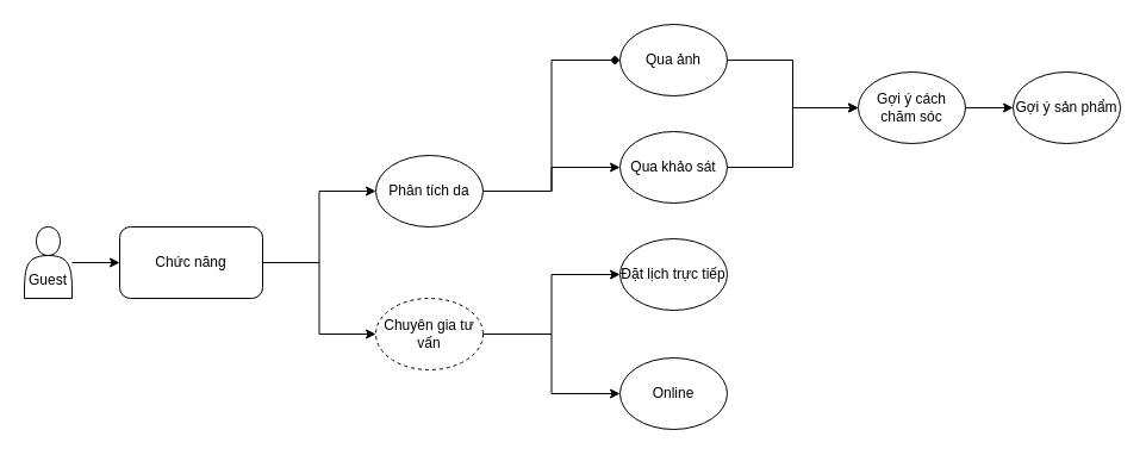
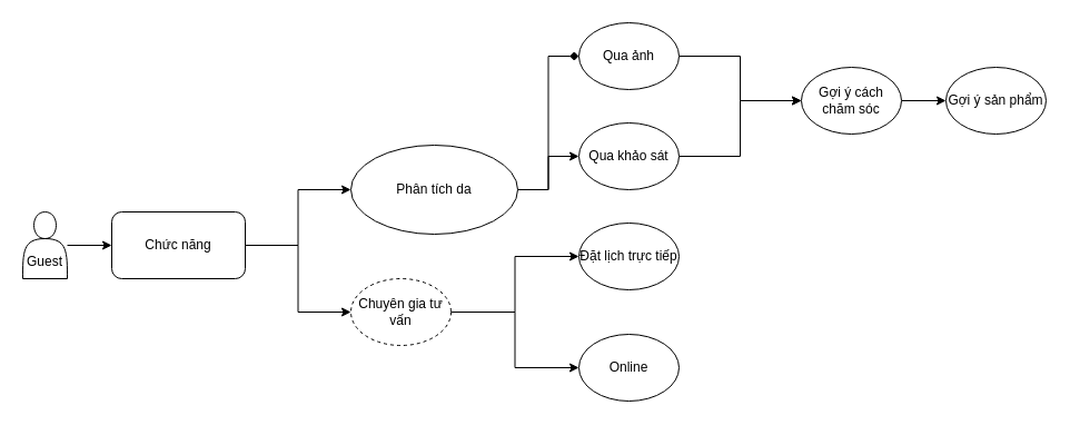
- <mxCell id="12" value="Phân tích da" style="ellipse;whiteSpace=wrap;html=1;" vertex="1" parent="1"><mxGeometry x="315" y="130" width="90" height="60" as="geometry" /></mxCell>
+ <mxCell id="12" value="Phân tích da" style="ellipse;whiteSpace=wrap;html=1;" vertex="1" parent="1"><mxGeometry x="315" y="130" width="150" height="80" as="geometry" /></mxCell>
